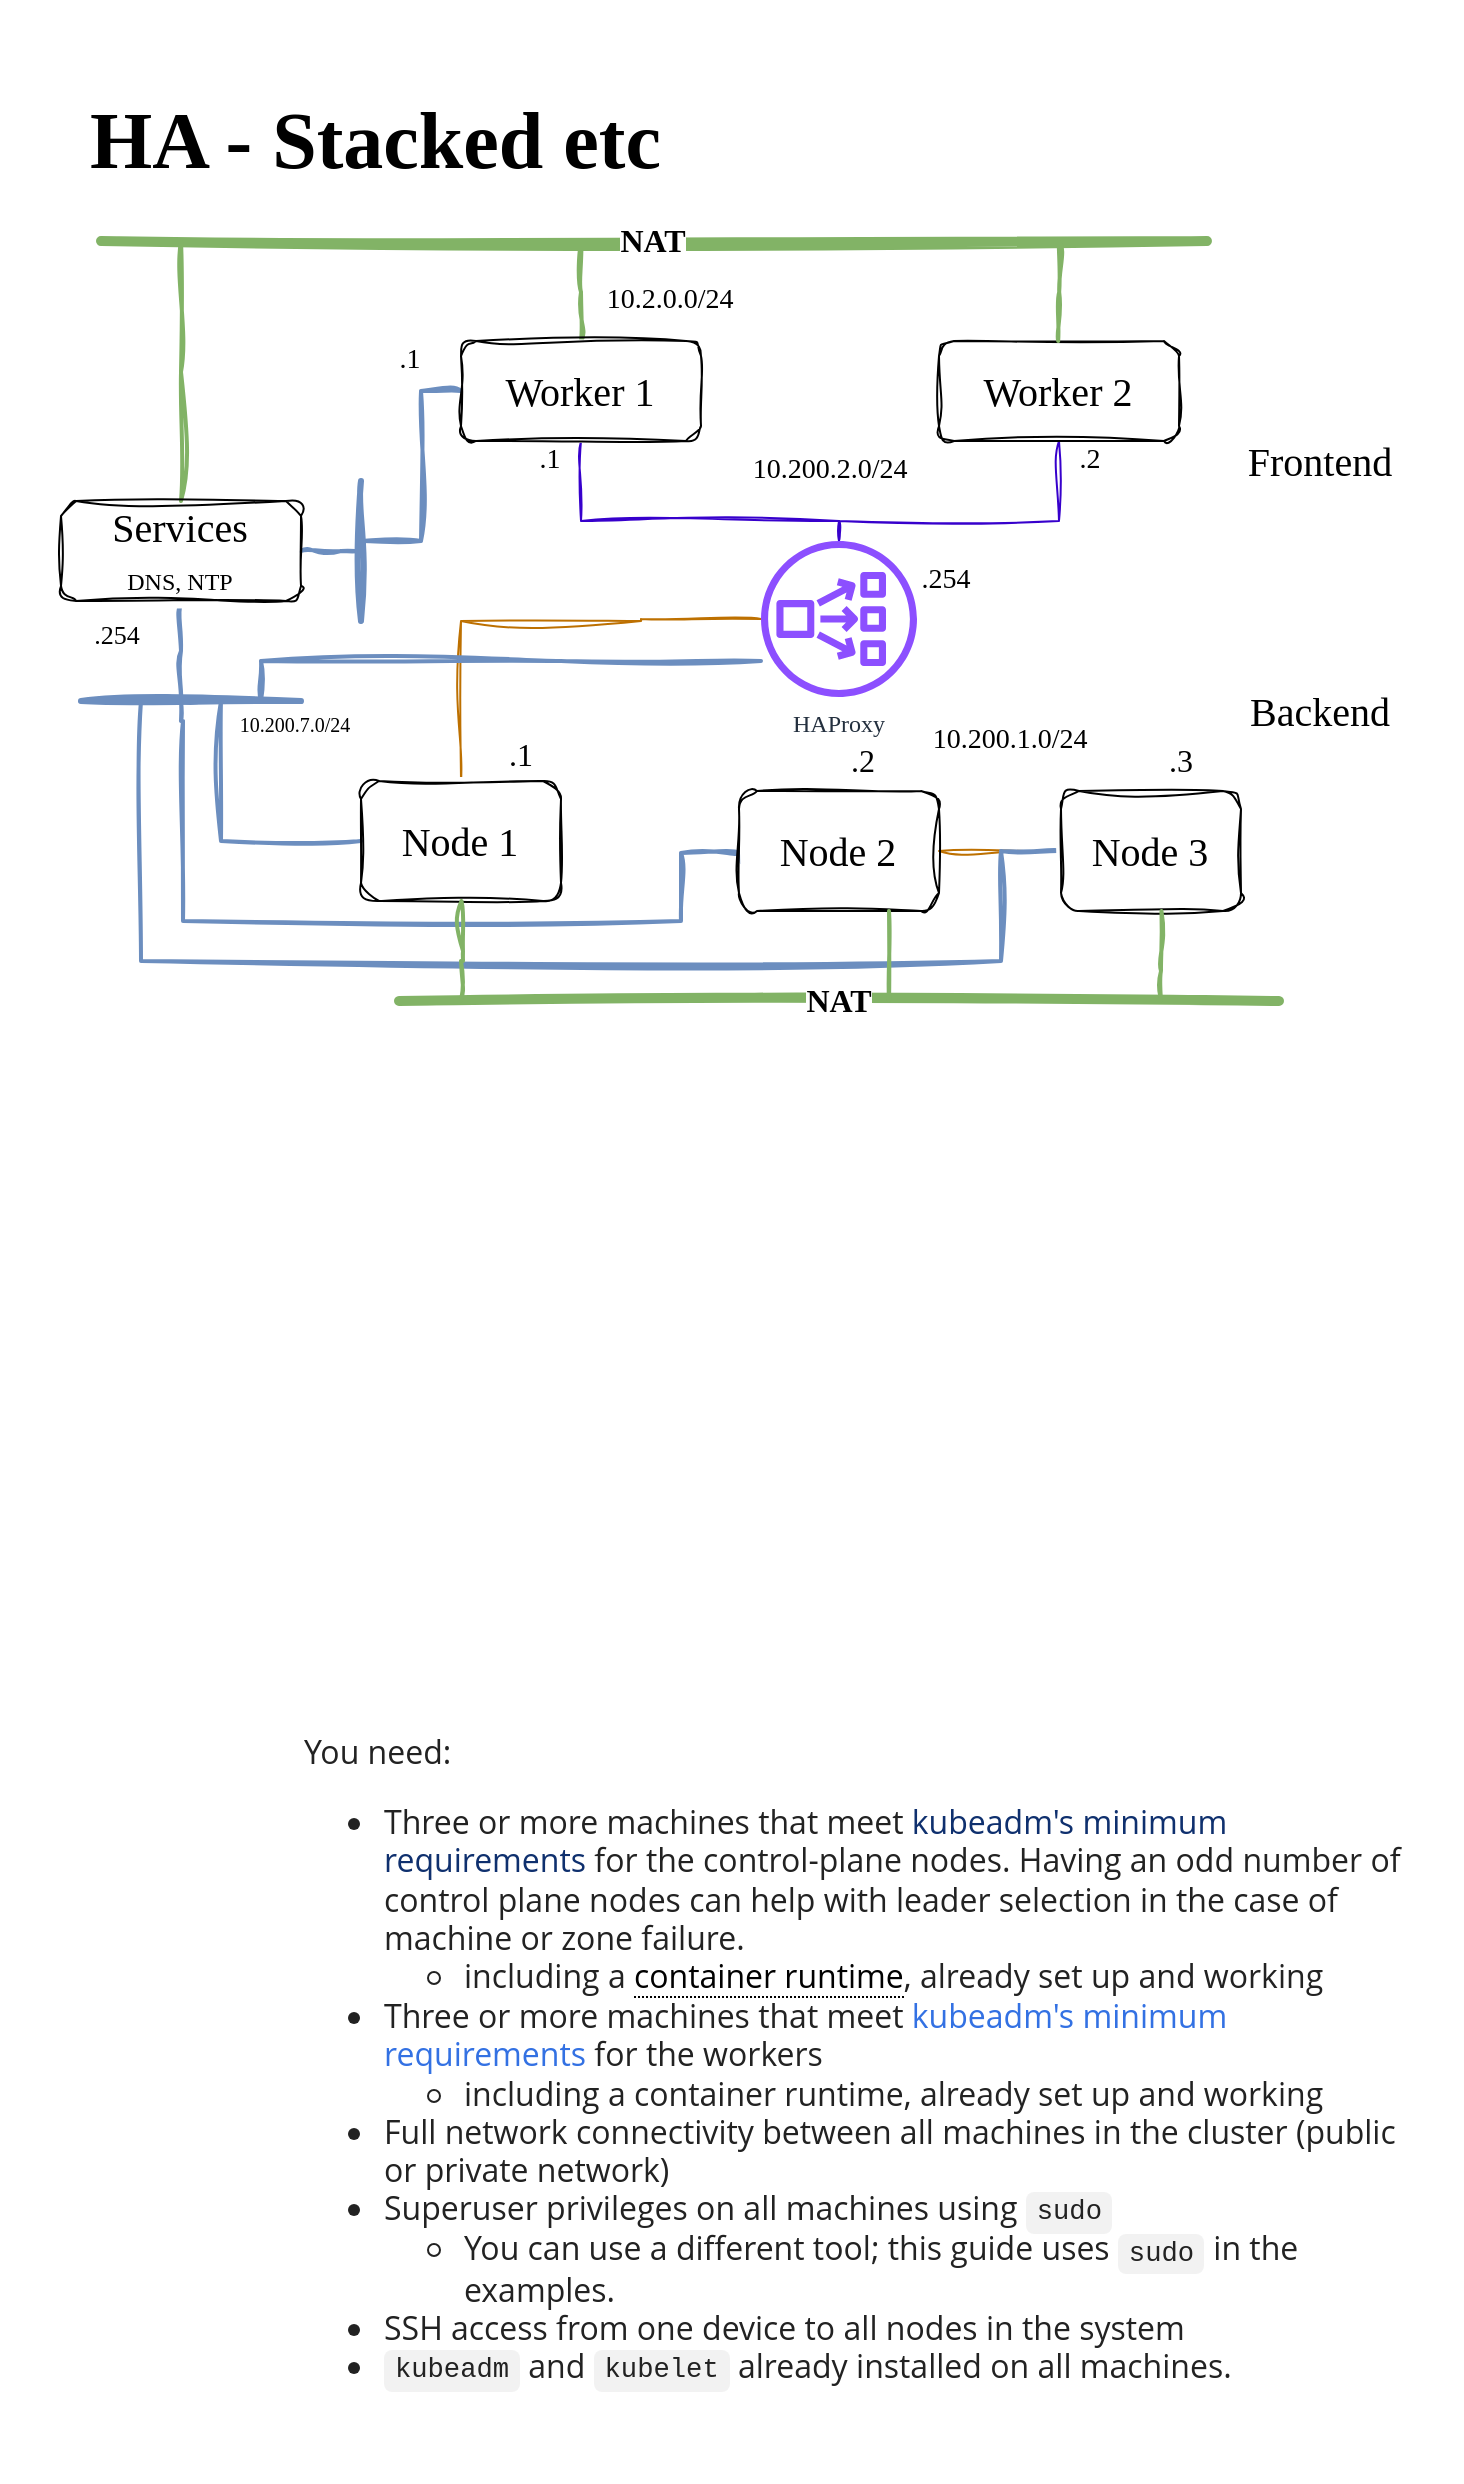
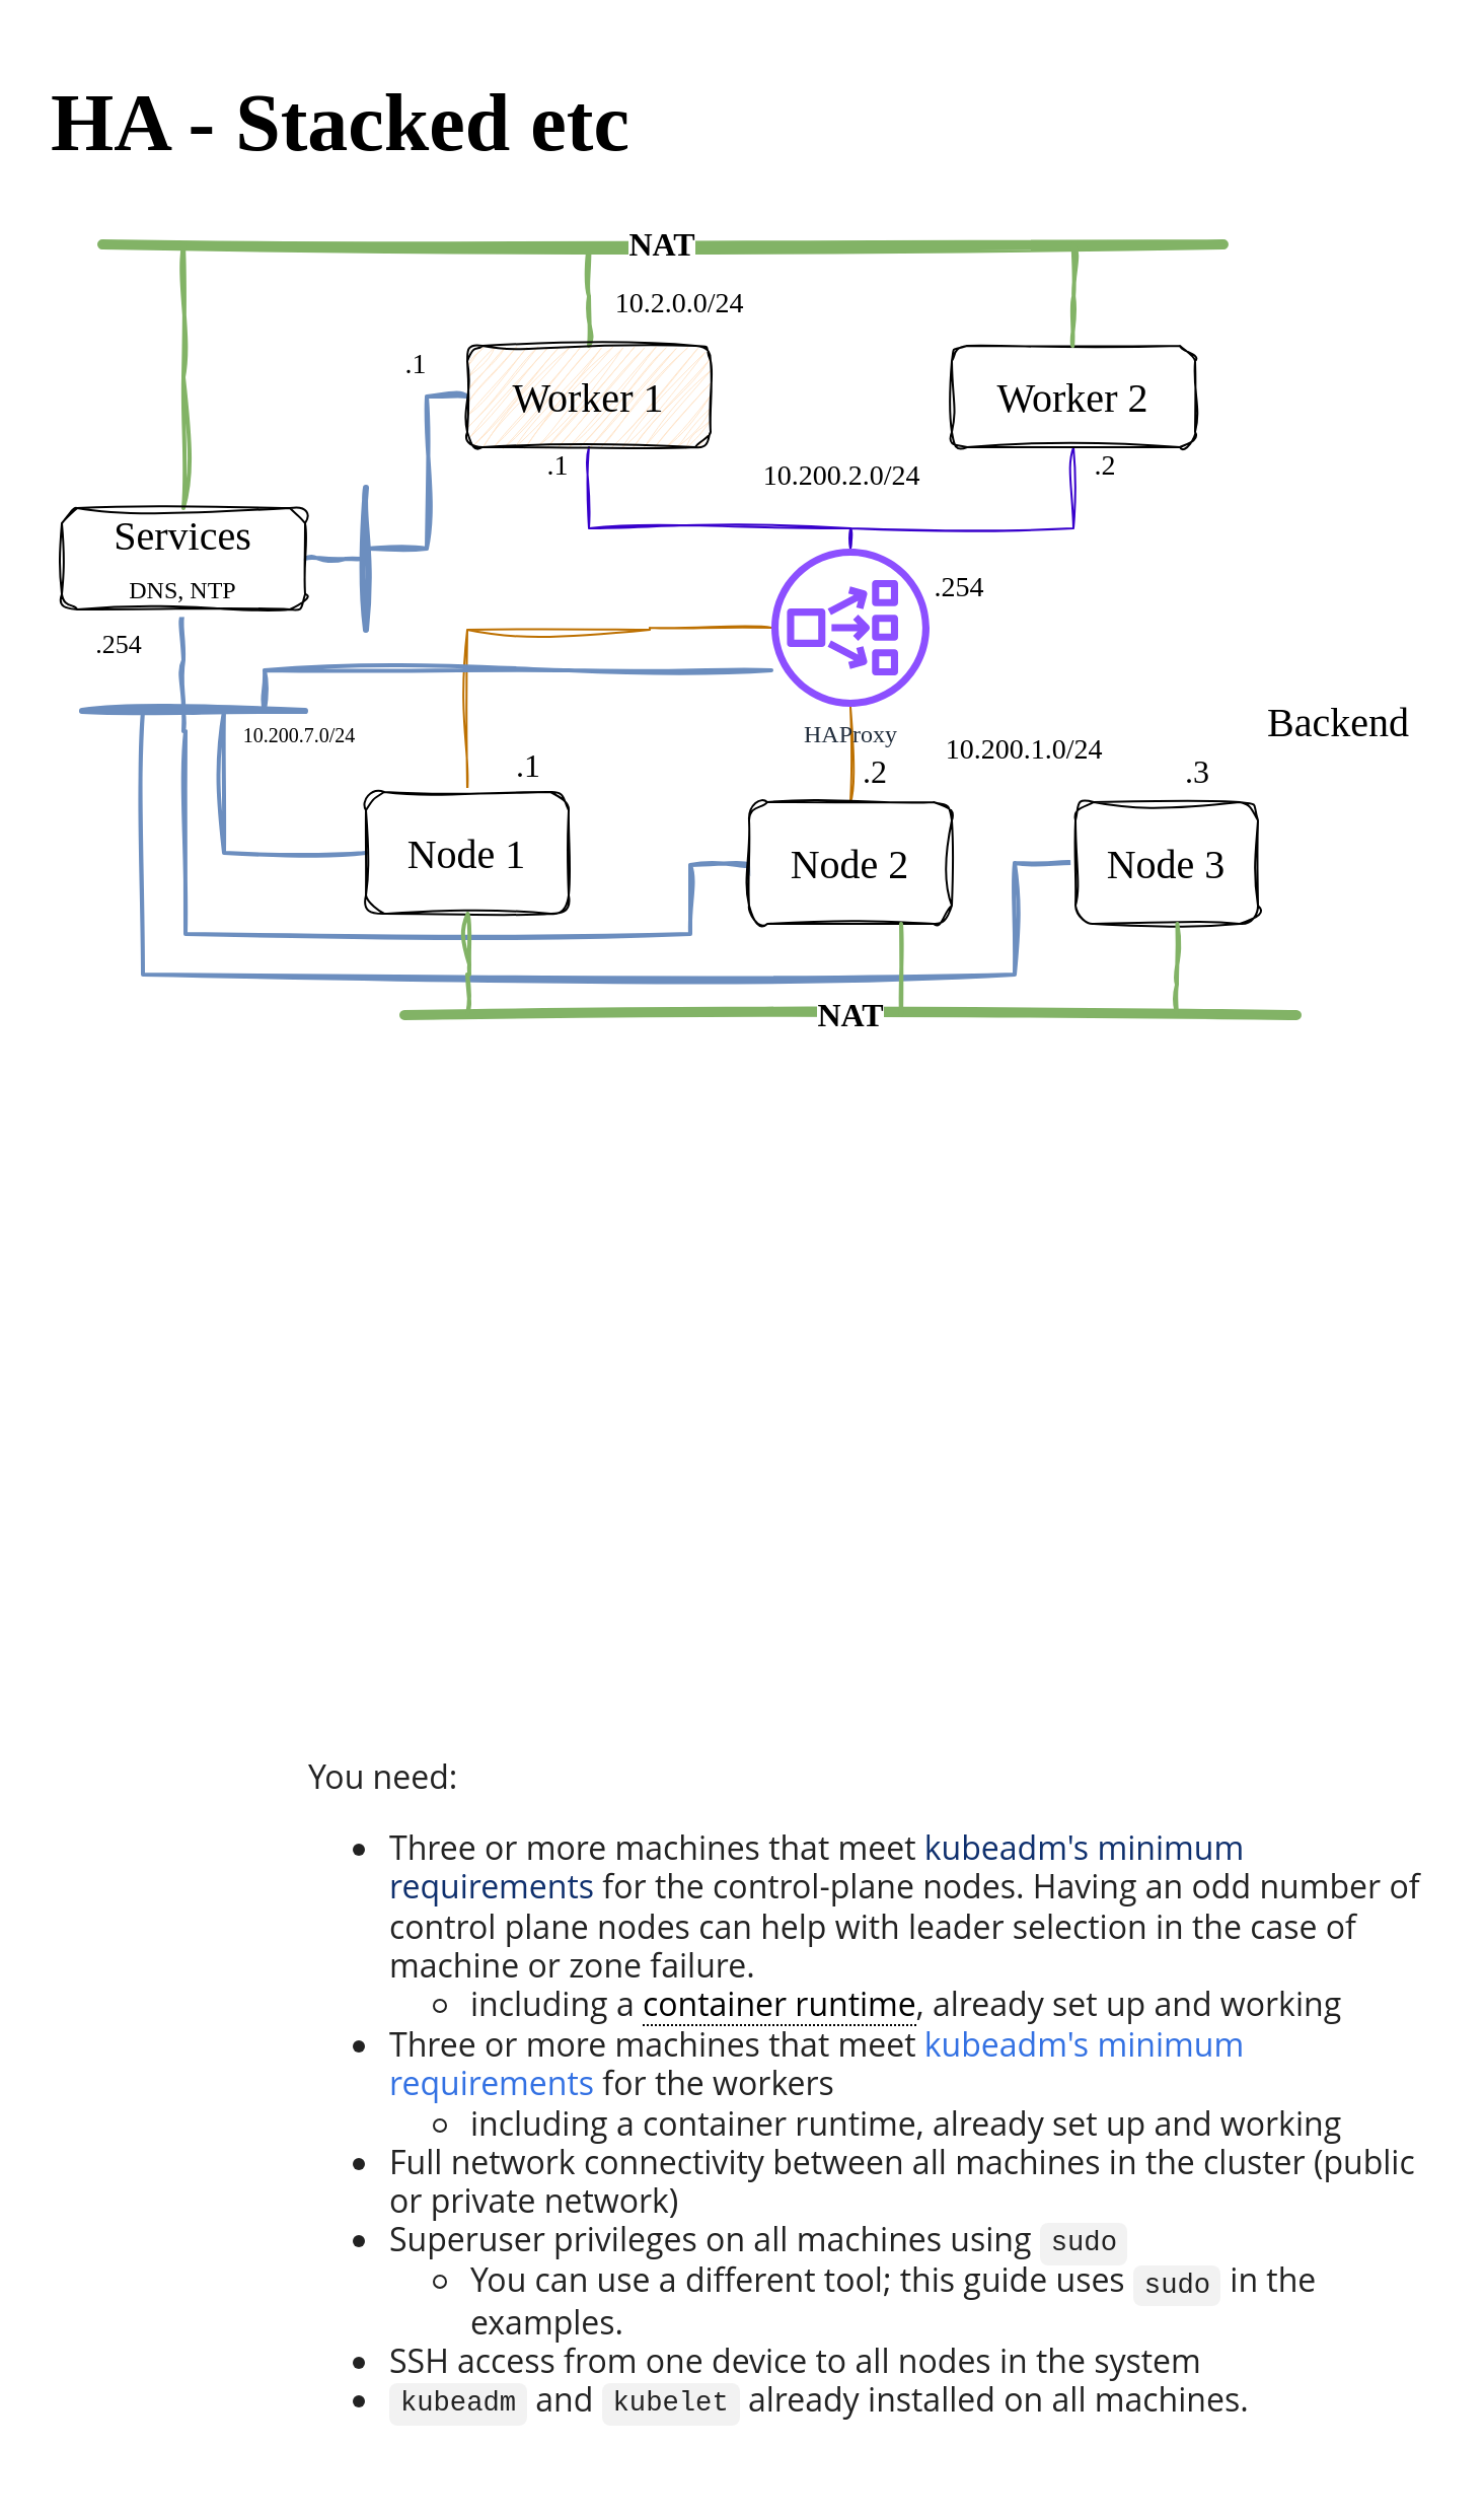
- <mxCell id="5" value="&lt;h1&gt;HA - Stacked etc&lt;/h1&gt;" style="text;html=1;strokeColor=none;fillColor=none;spacing=5;spacingTop=-20;whiteSpace=wrap;overflow=hidden;rounded=0;fontSize=20;fontFamily=Architects Daughter;" parent="1" vertex="1"><mxGeometry x="40" y="30" width="370" height="80" as="geometry" /></mxCell>
+ <mxCell id="5" value="&lt;h1&gt;HA - Stacked etc&lt;/h1&gt;" style="text;html=1;strokeColor=none;fillColor=none;spacing=5;spacingTop=-20;whiteSpace=wrap;overflow=hidden;rounded=0;fontSize=20;fontFamily=Architects Daughter;" parent="1" vertex="1"><mxGeometry x="20" y="20" width="370" height="80" as="geometry" /></mxCell>
- <mxCell id="15" value="Worker 1" style="rounded=1;whiteSpace=wrap;html=1;sketch=1;hachureGap=4;jiggle=2;curveFitting=1;fontFamily=Architects Daughter;fontSource=https%3A%2F%2Ffonts.googleapis.com%2Fcss%3Ffamily%3DArchitects%2BDaughter;fontSize=20;" parent="1" vertex="1"><mxGeometry x="230" y="170" width="120" height="50" as="geometry" /></mxCell>
+ <mxCell id="15" value="Worker 1" style="rounded=1;whiteSpace=wrap;html=1;sketch=1;hachureGap=4;jiggle=2;curveFitting=1;fontFamily=Architects Daughter;fontSource=https%3A%2F%2Ffonts.googleapis.com%2Fcss%3Ffamily%3DArchitects%2BDaughter;fontSize=20;fillColor=#ffe6cc;" parent="1" vertex="1"><mxGeometry x="230" y="170" width="120" height="50" as="geometry" /></mxCell>
- <mxCell id="31" value="Frontend" style="text;html=1;strokeColor=none;fillColor=none;align=center;verticalAlign=middle;whiteSpace=wrap;rounded=0;fontSize=20;fontFamily=Architects Daughter;" parent="1" vertex="1"><mxGeometry x="630" y="215" width="60" height="30" as="geometry" /></mxCell>
- <mxCell id="6" style="edgeStyle=orthogonalEdgeStyle;rounded=0;sketch=1;hachureGap=4;jiggle=2;curveFitting=1;orthogonalLoop=1;jettySize=auto;html=1;fontFamily=Architects Daughter;fontSource=https%3A%2F%2Ffonts.googleapis.com%2Fcss%3Ffamily%3DArchitects%2BDaughter;fontSize=16;endArrow=none;endFill=0;fillColor=#f0a30a;strokeColor=#BD7000;" parent="1" source="8" target="10" edge="1"><mxGeometry relative="1" as="geometry" /></mxCell>
+ <mxCell id="6" style="edgeStyle=orthogonalEdgeStyle;rounded=0;sketch=1;hachureGap=4;jiggle=2;curveFitting=1;orthogonalLoop=1;jettySize=auto;html=1;fontFamily=Architects Daughter;fontSource=https%3A%2F%2Ffonts.googleapis.com%2Fcss%3Ffamily%3DArchitects%2BDaughter;fontSize=16;endArrow=none;endFill=0;fillColor=#f0a30a;strokeColor=#BD7000;" parent="1" source="8" target="19" edge="1"><mxGeometry relative="1" as="geometry" /></mxCell>
